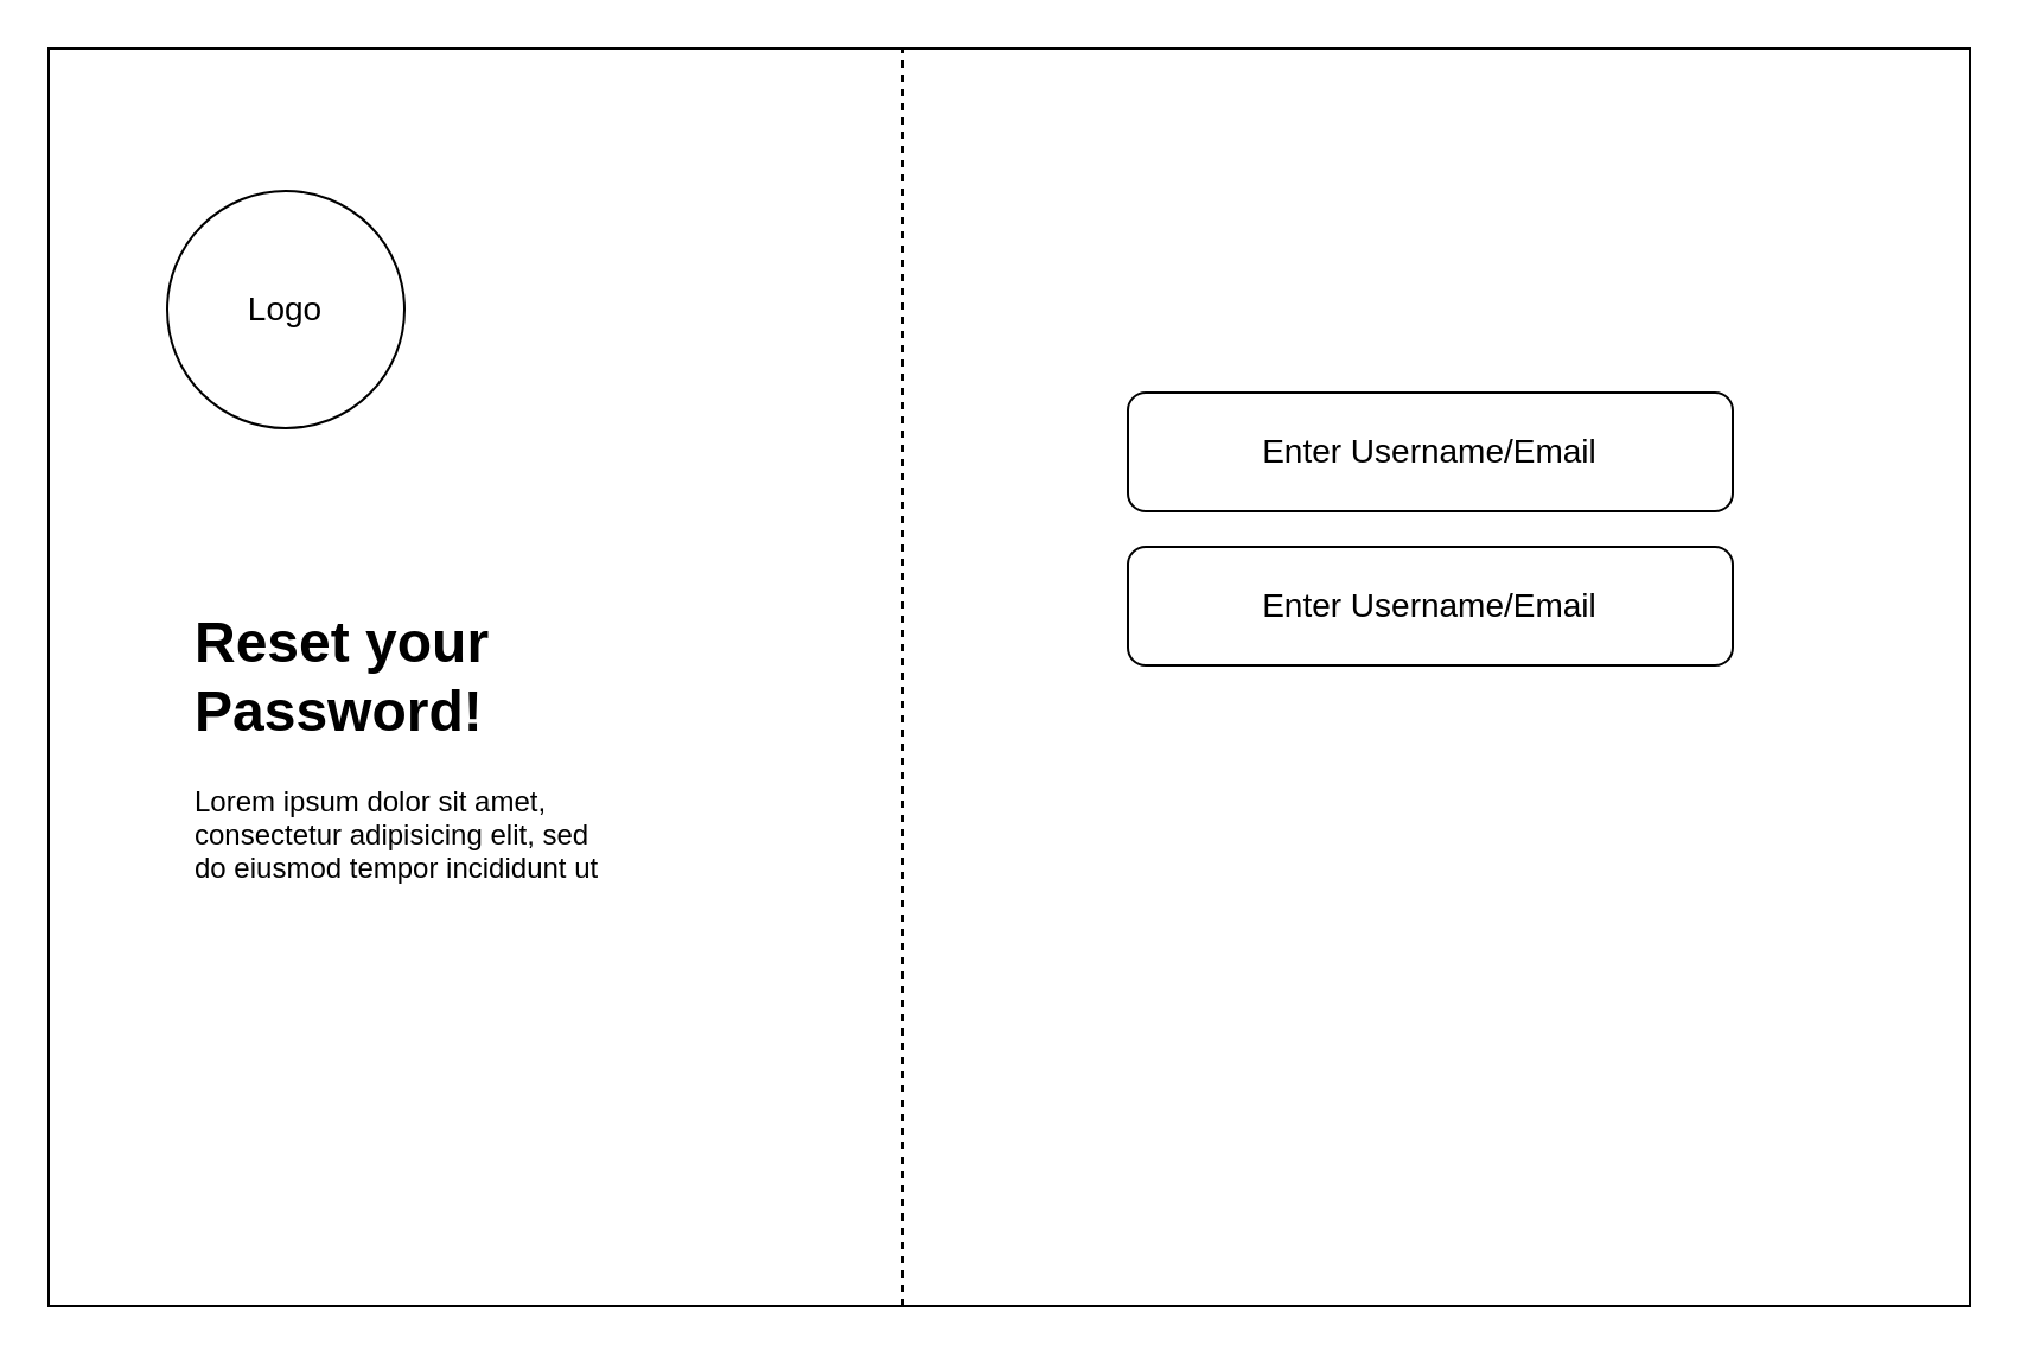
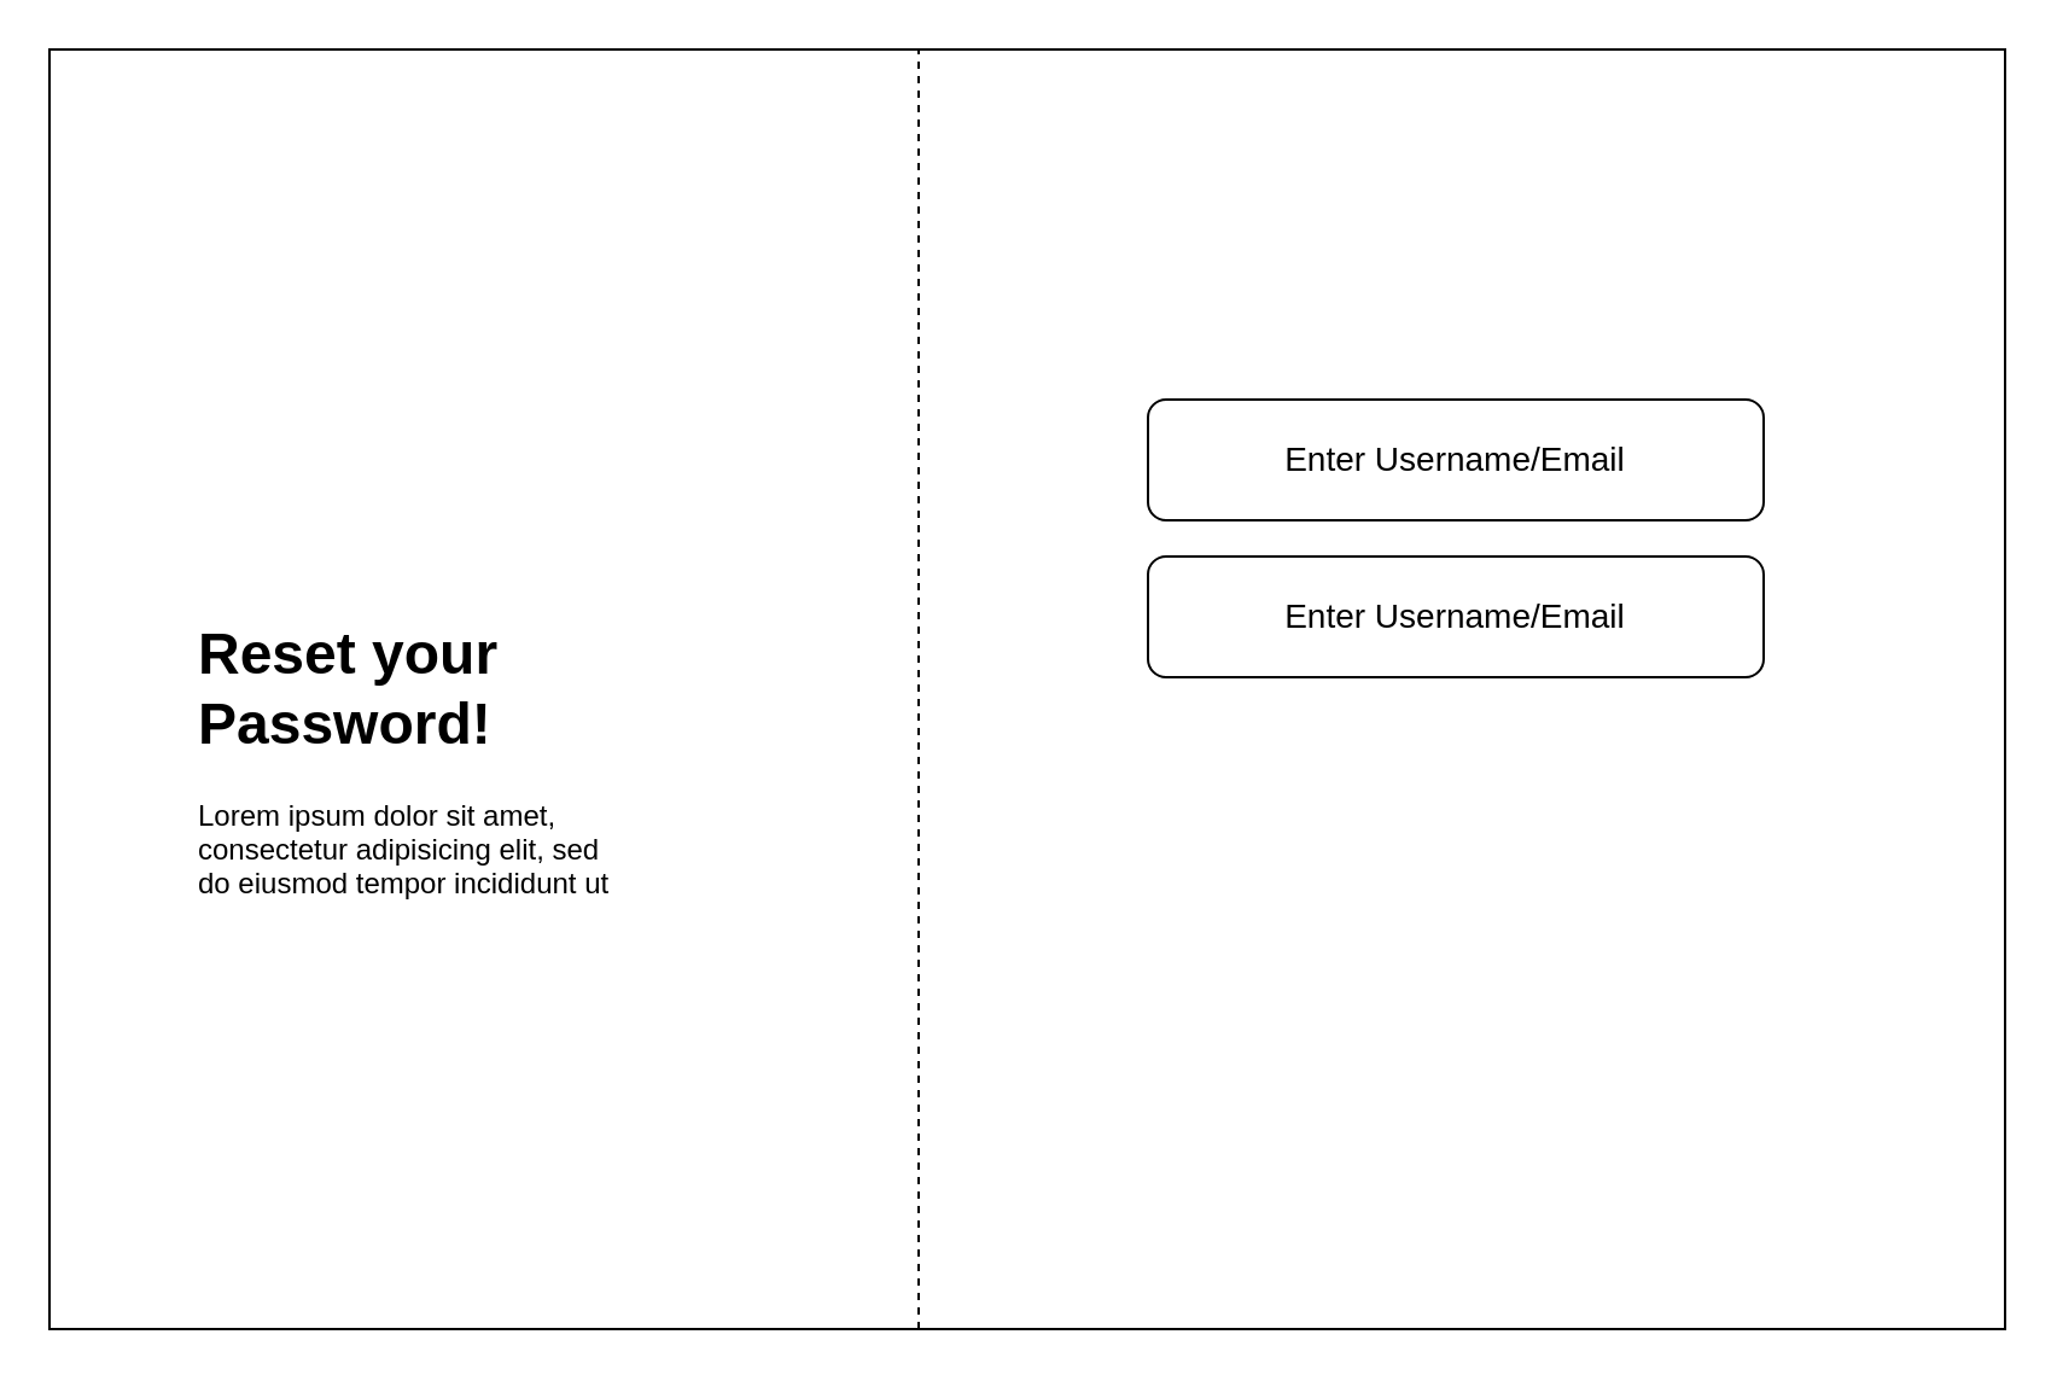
- <mxCell id="3" value="&lt;font style=&quot;font-size: 14px;&quot;&gt;Logo&lt;/font&gt;" style="ellipse;whiteSpace=wrap;html=1;aspect=fixed;" vertex="1" parent="1"><mxGeometry x="70" y="80" width="100" height="100" as="geometry" /></mxCell>
